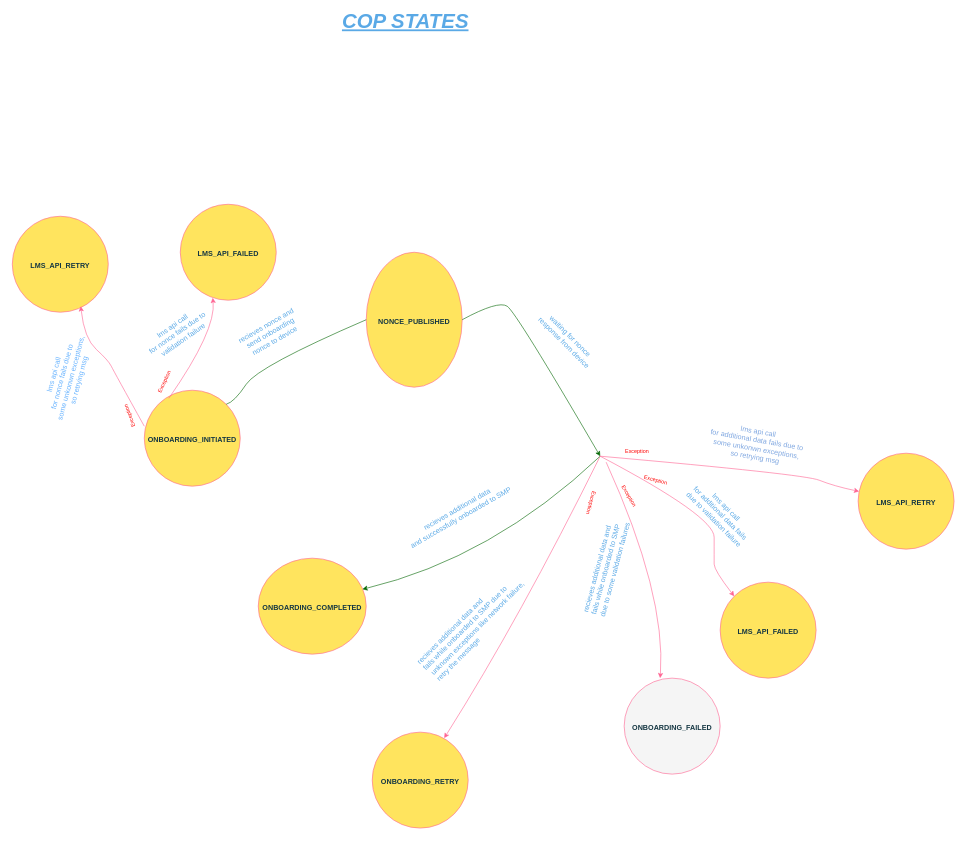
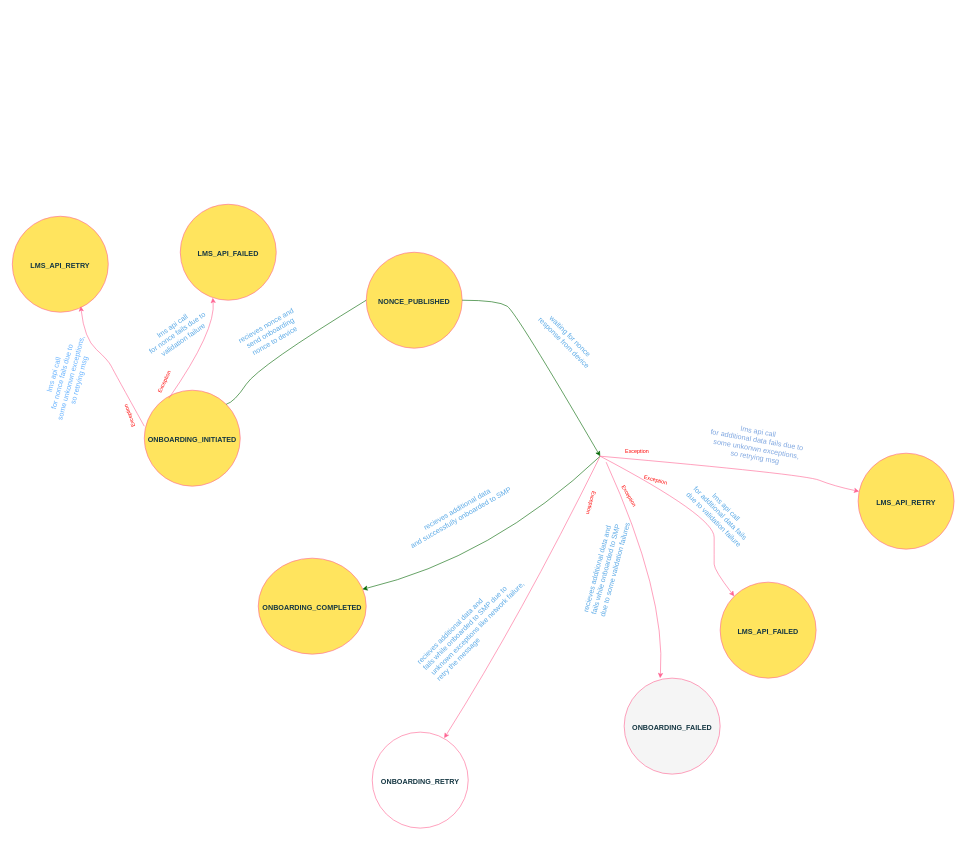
- <mxCell id="20" value="&lt;font style=&quot;font-size: 34px&quot;&gt;&lt;b&gt;&lt;i&gt;&lt;u&gt;COP STATES&lt;/u&gt;&lt;/i&gt;&lt;/b&gt;&lt;/font&gt;" style="text;html=1;align=center;verticalAlign=middle;resizable=0;points=[];autosize=1;strokeColor=none;fillColor=none;fontColor=#5AA9E6;" parent="1" vertex="1"><mxGeometry x="560" y="20" width="230" height="30" as="geometry" /></mxCell>
- <mxCell id="5" value="&lt;span style=&quot;color: rgb(20 , 54 , 66) ; font-family: &amp;#34;helvetica&amp;#34; ; font-size: 12px&quot;&gt;&lt;b&gt;NONCE_PUBLISHED&lt;/b&gt;&lt;/span&gt;" style="ellipse;whiteSpace=wrap;html=1;rounded=0;shadow=0;dashed=0;comic=0;fontFamily=Verdana;fontSize=22;fontColor=#5AA9E6;fillColor=#FFE45E;strokeColor=#FF6392;" parent="1" vertex="1"><mxGeometry x="610" y="420" width="160" height="225" as="geometry" /></mxCell>
+ <mxCell id="5" value="&lt;span style=&quot;color: rgb(20 , 54 , 66) ; font-family: &amp;#34;helvetica&amp;#34; ; font-size: 12px&quot;&gt;&lt;b&gt;NONCE_PUBLISHED&lt;/b&gt;&lt;/span&gt;" style="ellipse;whiteSpace=wrap;html=1;rounded=0;shadow=0;dashed=0;comic=0;fontFamily=Verdana;fontSize=22;fontColor=#5AA9E6;fillColor=#FFE45E;strokeColor=#FF6392;" parent="1" vertex="1"><mxGeometry x="610" y="420" width="160" height="160" as="geometry" /></mxCell>
- <mxCell id="27" value="&lt;span style=&quot;color: rgb(20 , 54 , 66) ; font-family: &amp;#34;helvetica&amp;#34; ; font-size: 12px&quot;&gt;&lt;b&gt;ONBOARDING_RETRY&lt;/b&gt;&lt;/span&gt;" style="ellipse;whiteSpace=wrap;html=1;rounded=0;shadow=0;dashed=0;comic=0;fontFamily=Verdana;fontSize=22;fontColor=#5AA9E6;fillColor=#FFE45E;strokeColor=#FF6392;" vertex="1" parent="1"><mxGeometry x="620" y="1220" width="160" height="160" as="geometry" /></mxCell>
+ <mxCell id="27" value="&lt;span style=&quot;color: rgb(20 , 54 , 66) ; font-family: &amp;#34;helvetica&amp;#34; ; font-size: 12px&quot;&gt;&lt;b&gt;ONBOARDING_RETRY&lt;/b&gt;&lt;/span&gt;" style="ellipse;whiteSpace=wrap;html=1;rounded=0;shadow=0;dashed=0;comic=0;fontFamily=Verdana;fontSize=22;fontColor=#5AA9E6;fillColor=#ffffff;strokeColor=#FF6392;" vertex="1" parent="1"><mxGeometry x="620" y="1220" width="160" height="160" as="geometry" /></mxCell>
